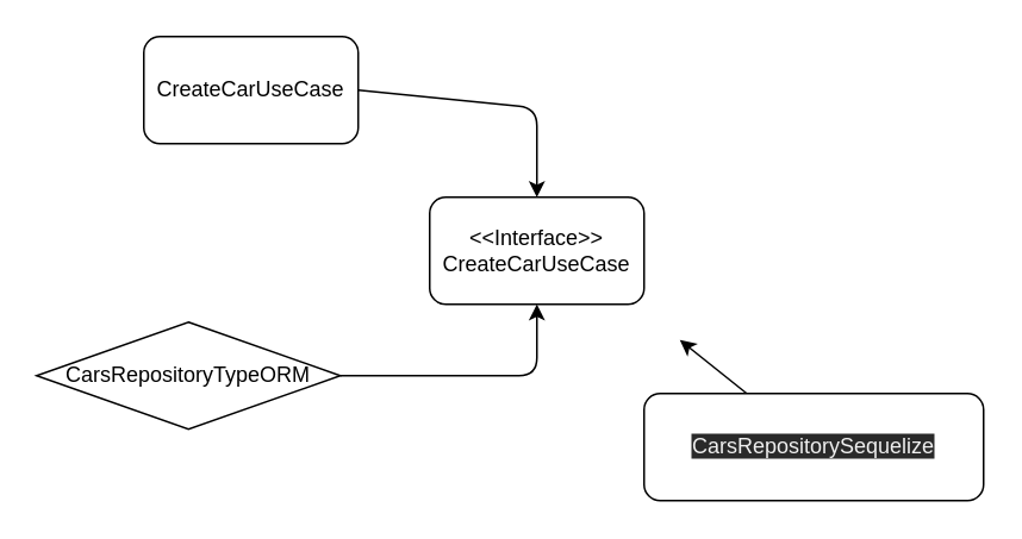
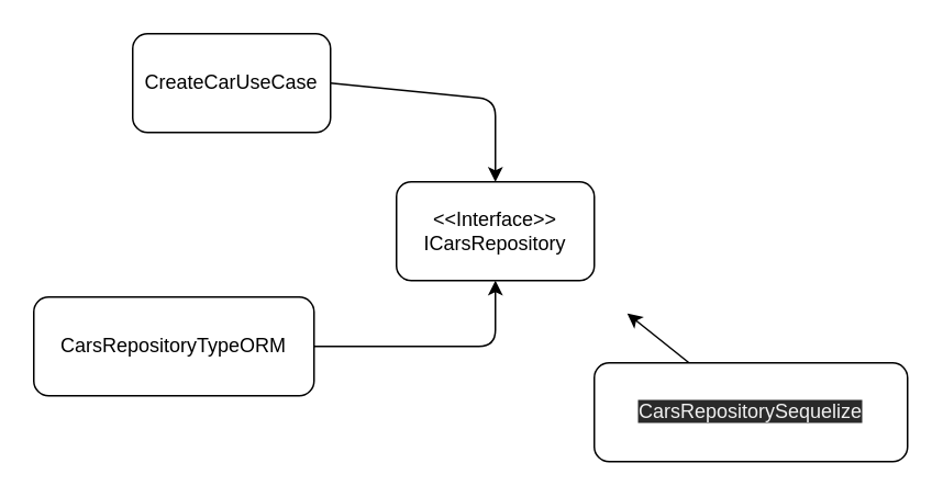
- <mxCell id="4" value="&amp;lt;&amp;lt;Interface&amp;gt;&amp;gt;&lt;br&gt;CreateCarUseCase" style="rounded=1;whiteSpace=wrap;html=1;" vertex="1" parent="1"><mxGeometry x="240" y="110" width="120" height="60" as="geometry" /></mxCell>
+ <mxCell id="4" value="&amp;lt;&amp;lt;Interface&amp;gt;&amp;gt;&lt;br&gt;ICarsRepository" style="rounded=1;whiteSpace=wrap;html=1;" vertex="1" parent="1"><mxGeometry x="240" y="110" width="120" height="60" as="geometry" /></mxCell>
- <mxCell id="6" value="CarsRepositoryTypeORM" style="rhombus;whiteSpace=wrap;html=1;" vertex="1" parent="1"><mxGeometry x="20" y="180" width="170" height="60" as="geometry" /></mxCell>
+ <mxCell id="6" value="CarsRepositoryTypeORM" style="rounded=1;whiteSpace=wrap;html=1;" vertex="1" parent="1"><mxGeometry x="20" y="180" width="170" height="60" as="geometry" /></mxCell>
